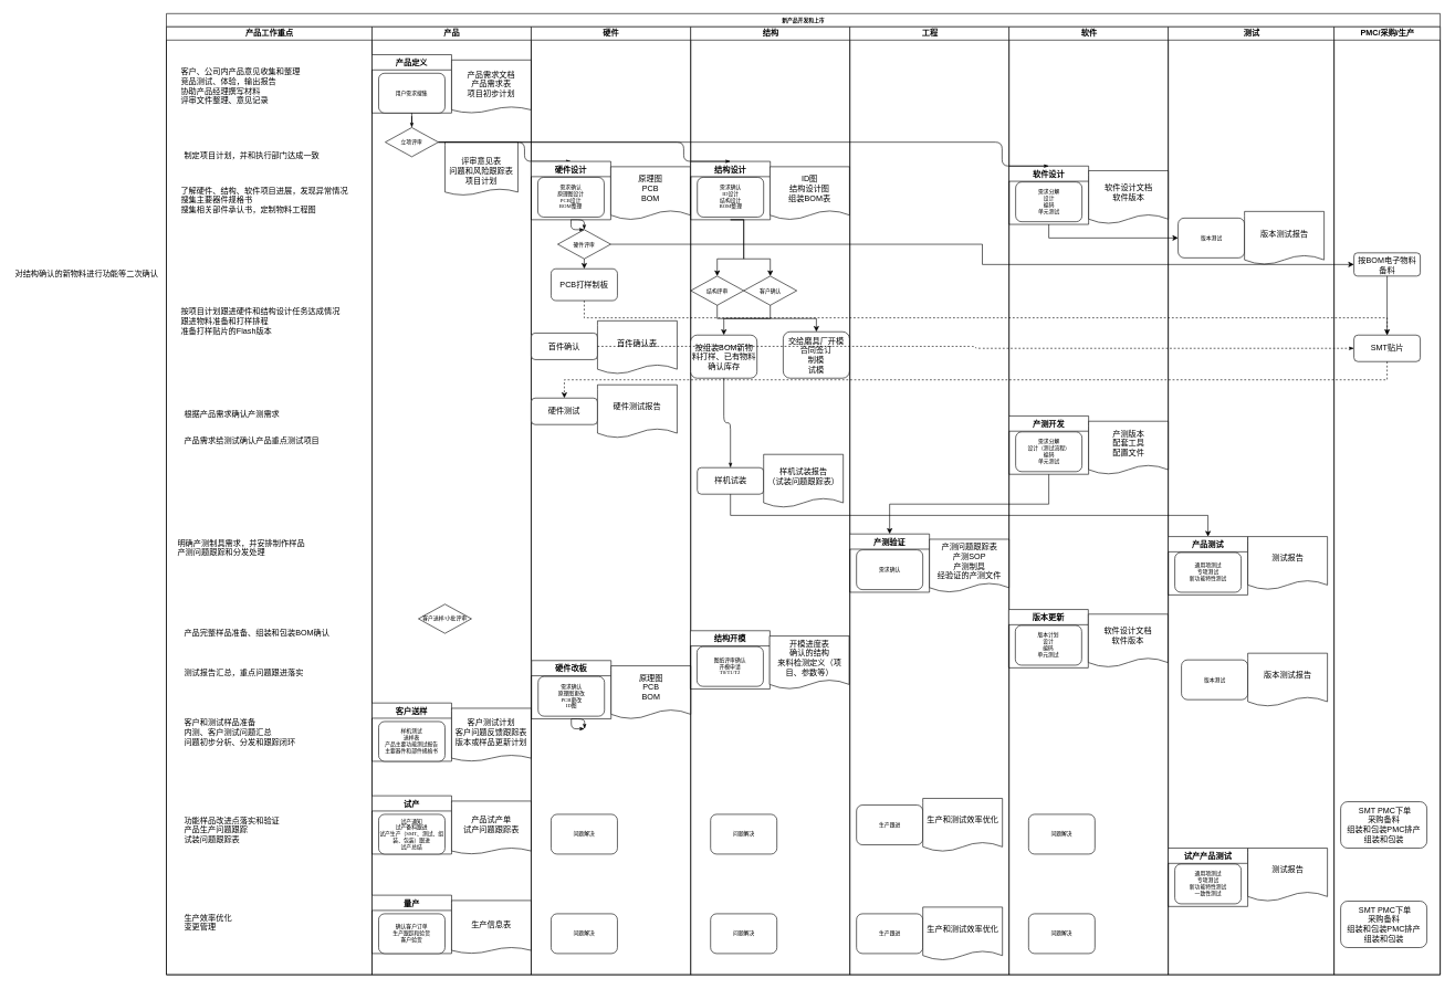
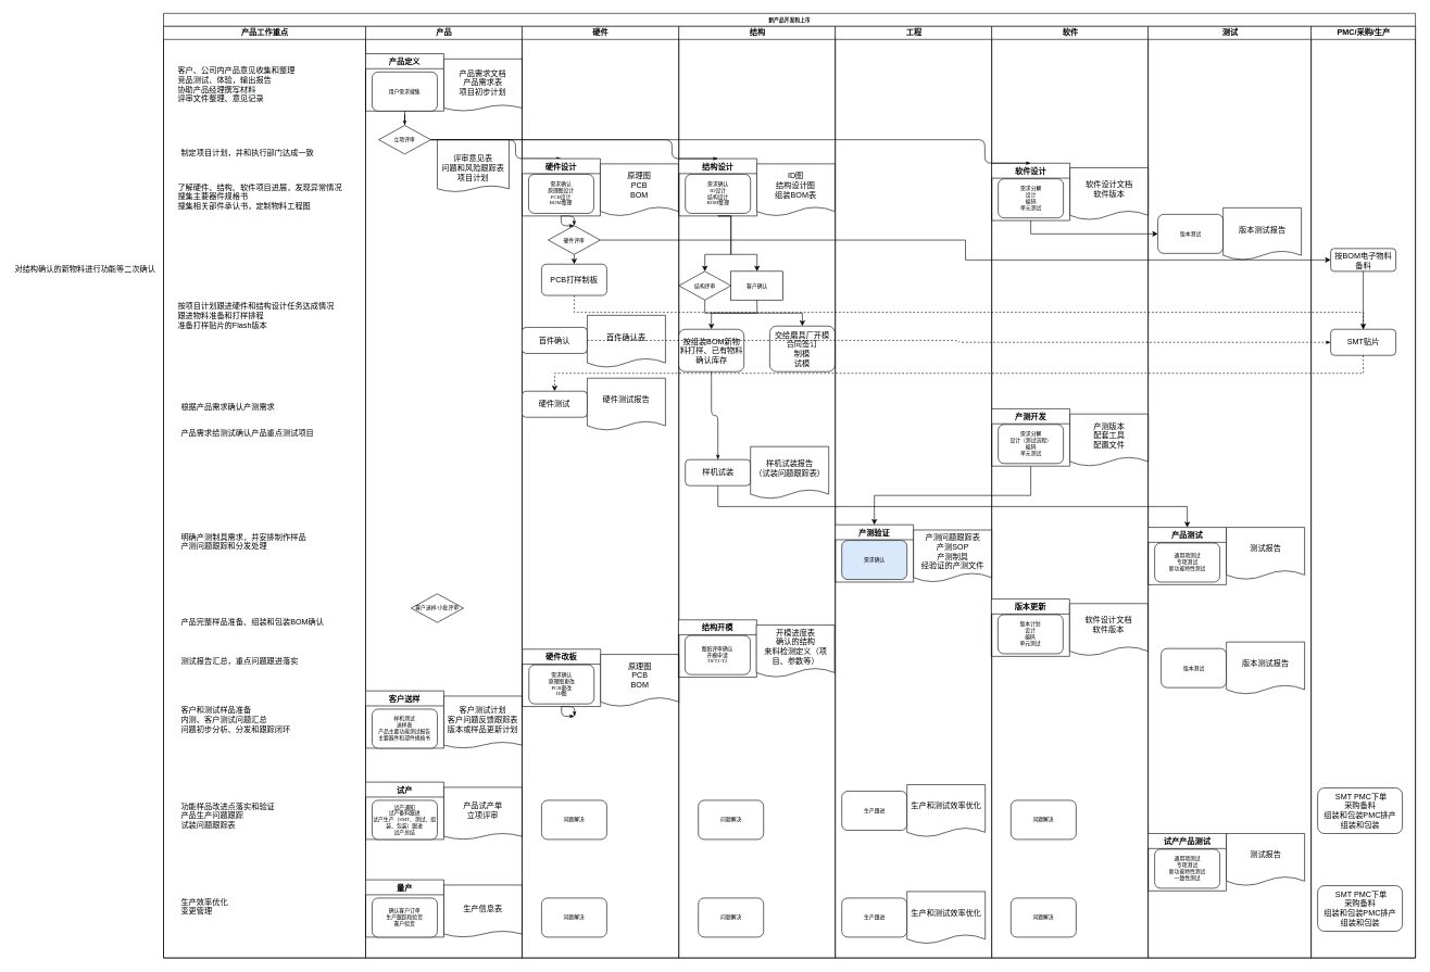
- <mxCell id="58" value="客户确认" style="rhombus;whiteSpace=wrap;html=1;rounded=0;shadow=0;labelBackgroundColor=none;strokeColor=#000000;strokeWidth=1;fillColor=#ffffff;fontFamily=Verdana;fontSize=8;fontColor=#000000;align=center;" vertex="1" parent="54"><mxGeometry x="80" y="376" width="80" height="44" as="geometry" /></mxCell>
+ <mxCell id="58" value="客户确认" style="whiteSpace=wrap;html=1;shadow=0;labelBackgroundColor=none;strokeColor=#000000;strokeWidth=1;fillColor=#ffffff;fontFamily=Verdana;fontSize=8;fontColor=#000000;align=center;rounded=0;" vertex="1" parent="54"><mxGeometry x="80" y="376" width="80" height="44" as="geometry" /></mxCell>
- <mxCell id="10" value="明确产测制具需求，并安排制作样品&lt;br&gt;产测问题跟踪和分发处理" style="text;html=1;resizable=0;points=[];autosize=1;align=left;verticalAlign=top;spacingTop=-4;" vertex="1" parent="4"><mxGeometry x="15" y="769" width="210" height="30" as="geometry" /></mxCell>
+ <mxCell id="10" value="明确产测制具需求，并安排制作样品&lt;br&gt;产测问题跟踪和分发处理" style="text;html=1;resizable=0;points=[];autosize=1;align=left;verticalAlign=top;spacingTop=-4;" vertex="1" parent="4"><mxGeometry x="25" y="774" width="210" height="30" as="geometry" /></mxCell>
- <mxCell id="76" value="需求确认" style="rounded=1;whiteSpace=wrap;html=1;shadow=0;labelBackgroundColor=none;strokeColor=#000000;strokeWidth=1;fillColor=#ffffff;fontFamily=Verdana;fontSize=8;fontColor=#000000;align=center;" vertex="1" parent="75"><mxGeometry x="10" y="24" width="100" height="60" as="geometry" /></mxCell>
+ <mxCell id="76" value="需求确认" style="rounded=1;whiteSpace=wrap;html=1;shadow=0;labelBackgroundColor=none;strokeColor=#000000;strokeWidth=1;fillColor=#dae8fc;fontFamily=Verdana;fontSize=8;fontColor=#000000;align=center;" vertex="1" parent="75"><mxGeometry x="10" y="24" width="100" height="60" as="geometry" /></mxCell>
- <mxCell id="30" value="产品试产单&lt;br&gt;试产问题跟踪表" style="shape=document;whiteSpace=wrap;html=1;boundedLbl=1;size=0.118;" vertex="1" parent="17"><mxGeometry x="120" y="1168" width="120" height="80" as="geometry" /></mxCell>
+ <mxCell id="30" value="产品试产单&lt;br&gt;立项评审" style="shape=document;whiteSpace=wrap;html=1;boundedLbl=1;size=0.118;" vertex="1" parent="17"><mxGeometry x="120" y="1168" width="120" height="80" as="geometry" /></mxCell>
